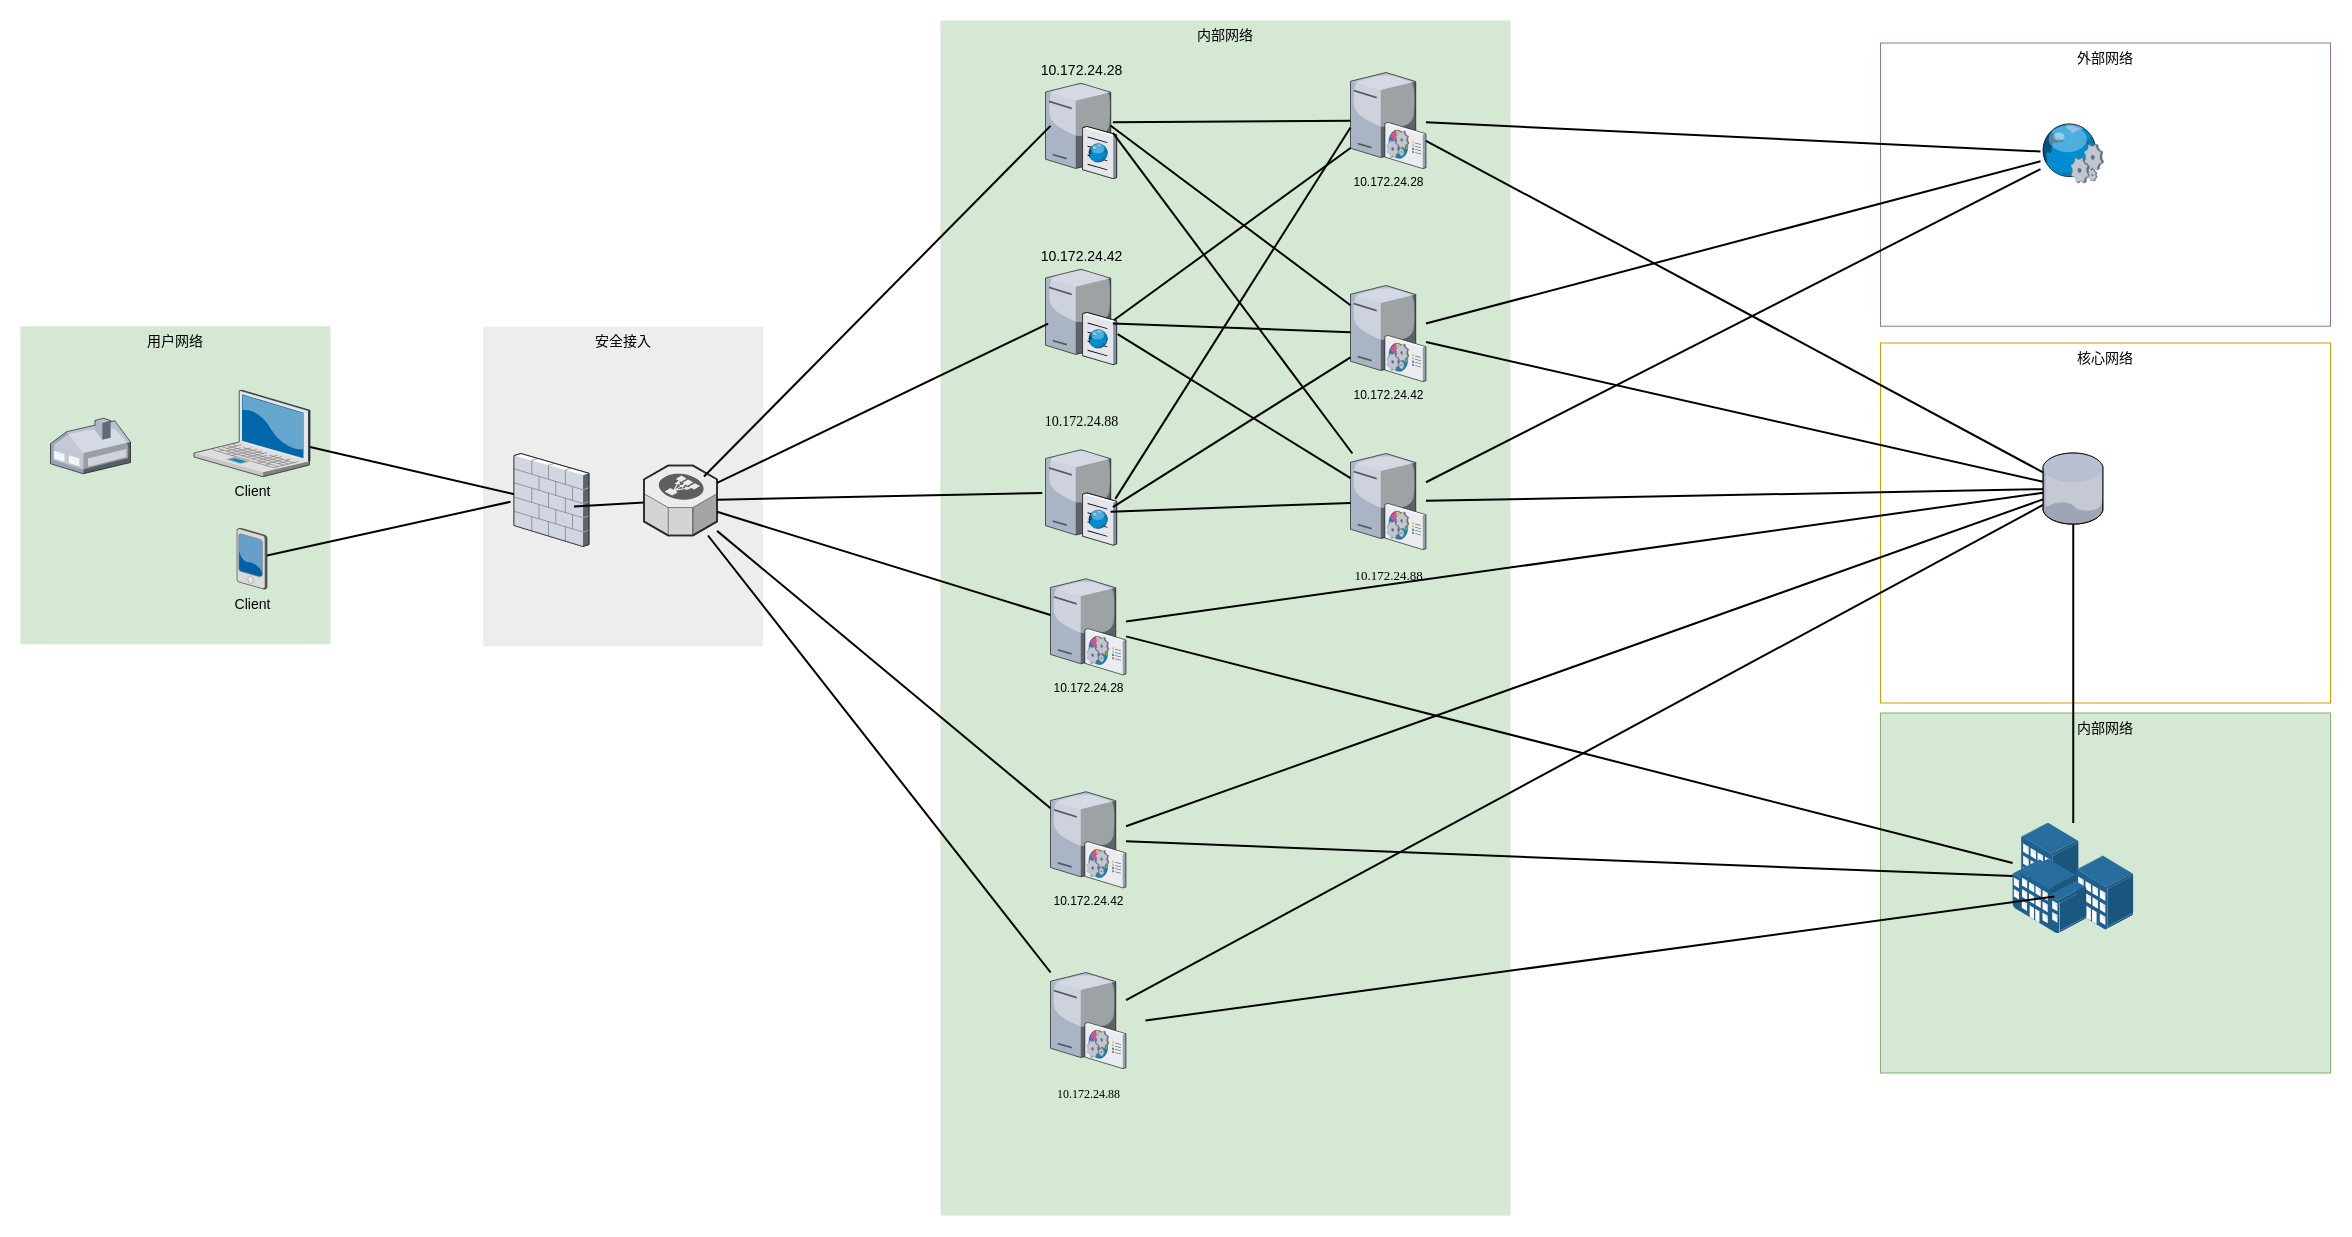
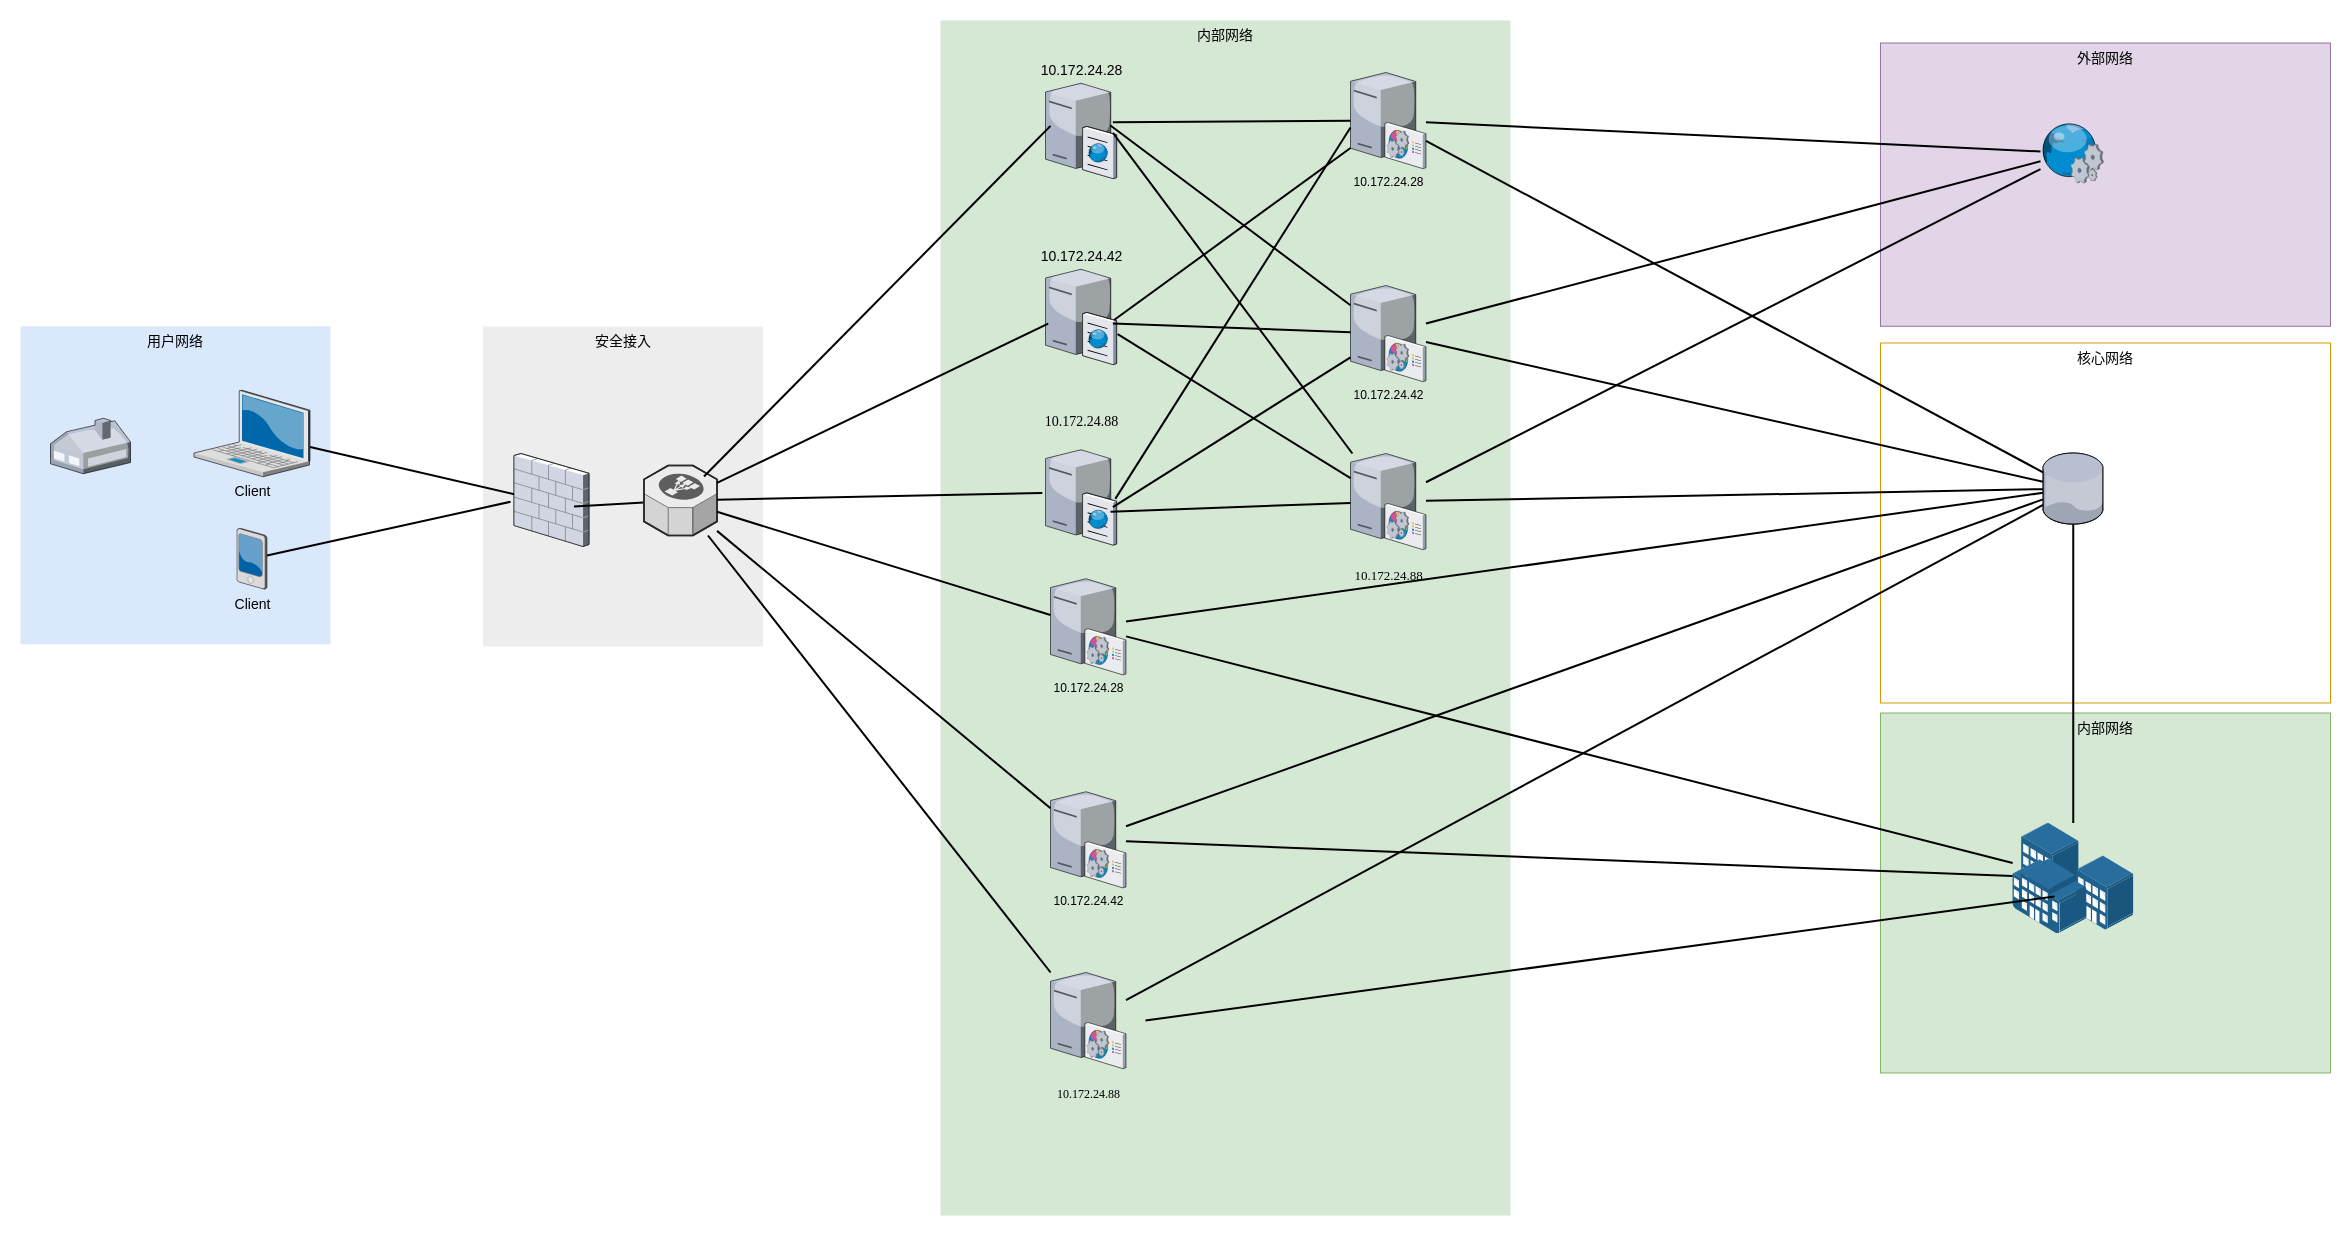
- <mxCell id="3" value="外部网络" style="whiteSpace=wrap;html=1;fillColor=#ffffff;fontSize=14;strokeColor=#9673a6;verticalAlign=top;" vertex="1" parent="1"><mxGeometry x="1880" y="42.5" width="450" height="283.25" as="geometry" /></mxCell>
+ <mxCell id="3" value="外部网络" style="whiteSpace=wrap;html=1;fillColor=#e1d5e7;fontSize=14;strokeColor=#9673a6;verticalAlign=top;" vertex="1" parent="1"><mxGeometry x="1880" y="42.5" width="450" height="283.25" as="geometry" /></mxCell>
- <mxCell id="7" value="用户网络" style="whiteSpace=wrap;html=1;fillColor=#d5e8d4;fontSize=14;strokeColor=none;verticalAlign=top;" parent="1" vertex="1"><mxGeometry x="20" y="325.75" width="310" height="318" as="geometry" /></mxCell>
+ <mxCell id="7" value="用户网络" style="whiteSpace=wrap;html=1;fillColor=#dae8fc;fontSize=14;strokeColor=none;verticalAlign=top;" parent="1" vertex="1"><mxGeometry x="20" y="325.75" width="310" height="318" as="geometry" /></mxCell>
